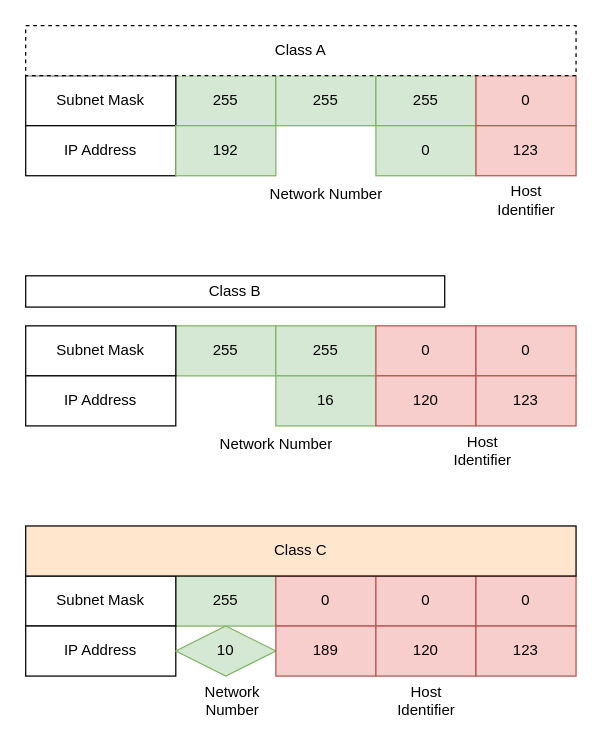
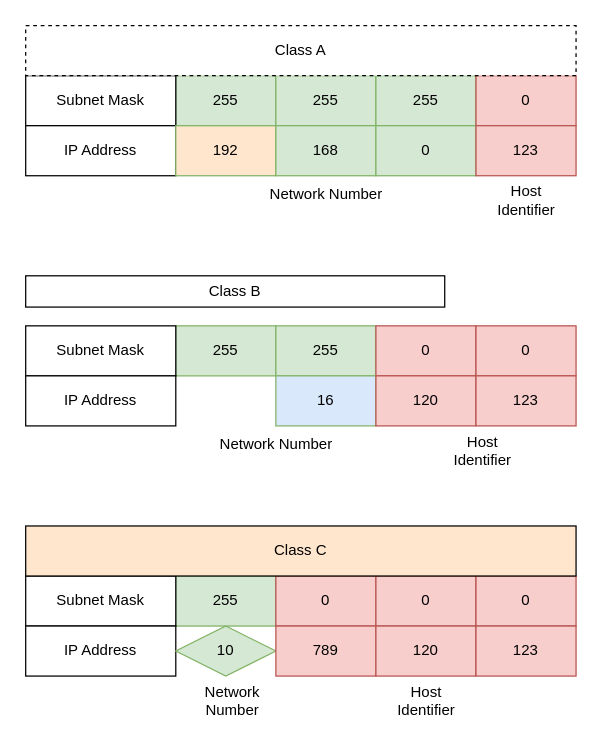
- <mxCell id="8" value="192" style="rounded=0;whiteSpace=wrap;html=1;fillColor=#d5e8d4;strokeColor=#82b366;" vertex="1" parent="1"><mxGeometry x="140" y="100" width="80" height="40" as="geometry" /></mxCell>
+ <mxCell id="8" value="192" style="rounded=0;whiteSpace=wrap;html=1;fillColor=#ffe6cc;strokeColor=#82b366;" vertex="1" parent="1"><mxGeometry x="140" y="100" width="80" height="40" as="geometry" /></mxCell>
+ <mxCell id="9" value="168" style="rounded=0;whiteSpace=wrap;html=1;fillColor=#d5e8d4;strokeColor=#82b366;" vertex="1" parent="1"><mxGeometry x="220" y="100" width="80" height="40" as="geometry" /></mxCell>
- <mxCell id="20" value="16" style="rounded=0;whiteSpace=wrap;html=1;fillColor=#d5e8d4;strokeColor=#82b366;" vertex="1" parent="1"><mxGeometry x="220" y="300" width="80" height="40" as="geometry" /></mxCell>
+ <mxCell id="20" value="16" style="rounded=0;whiteSpace=wrap;html=1;fillColor=#dae8fc;strokeColor=#82b366;" vertex="1" parent="1"><mxGeometry x="220" y="300" width="80" height="40" as="geometry" /></mxCell>
- <mxCell id="34" value="189" style="rounded=0;whiteSpace=wrap;html=1;fillColor=#f8cecc;strokeColor=#b85450;" vertex="1" parent="1"><mxGeometry x="220" y="500" width="80" height="40" as="geometry" /></mxCell>
+ <mxCell id="34" value="789" style="rounded=0;whiteSpace=wrap;html=1;fillColor=#f8cecc;strokeColor=#b85450;" vertex="1" parent="1"><mxGeometry x="220" y="500" width="80" height="40" as="geometry" /></mxCell>
